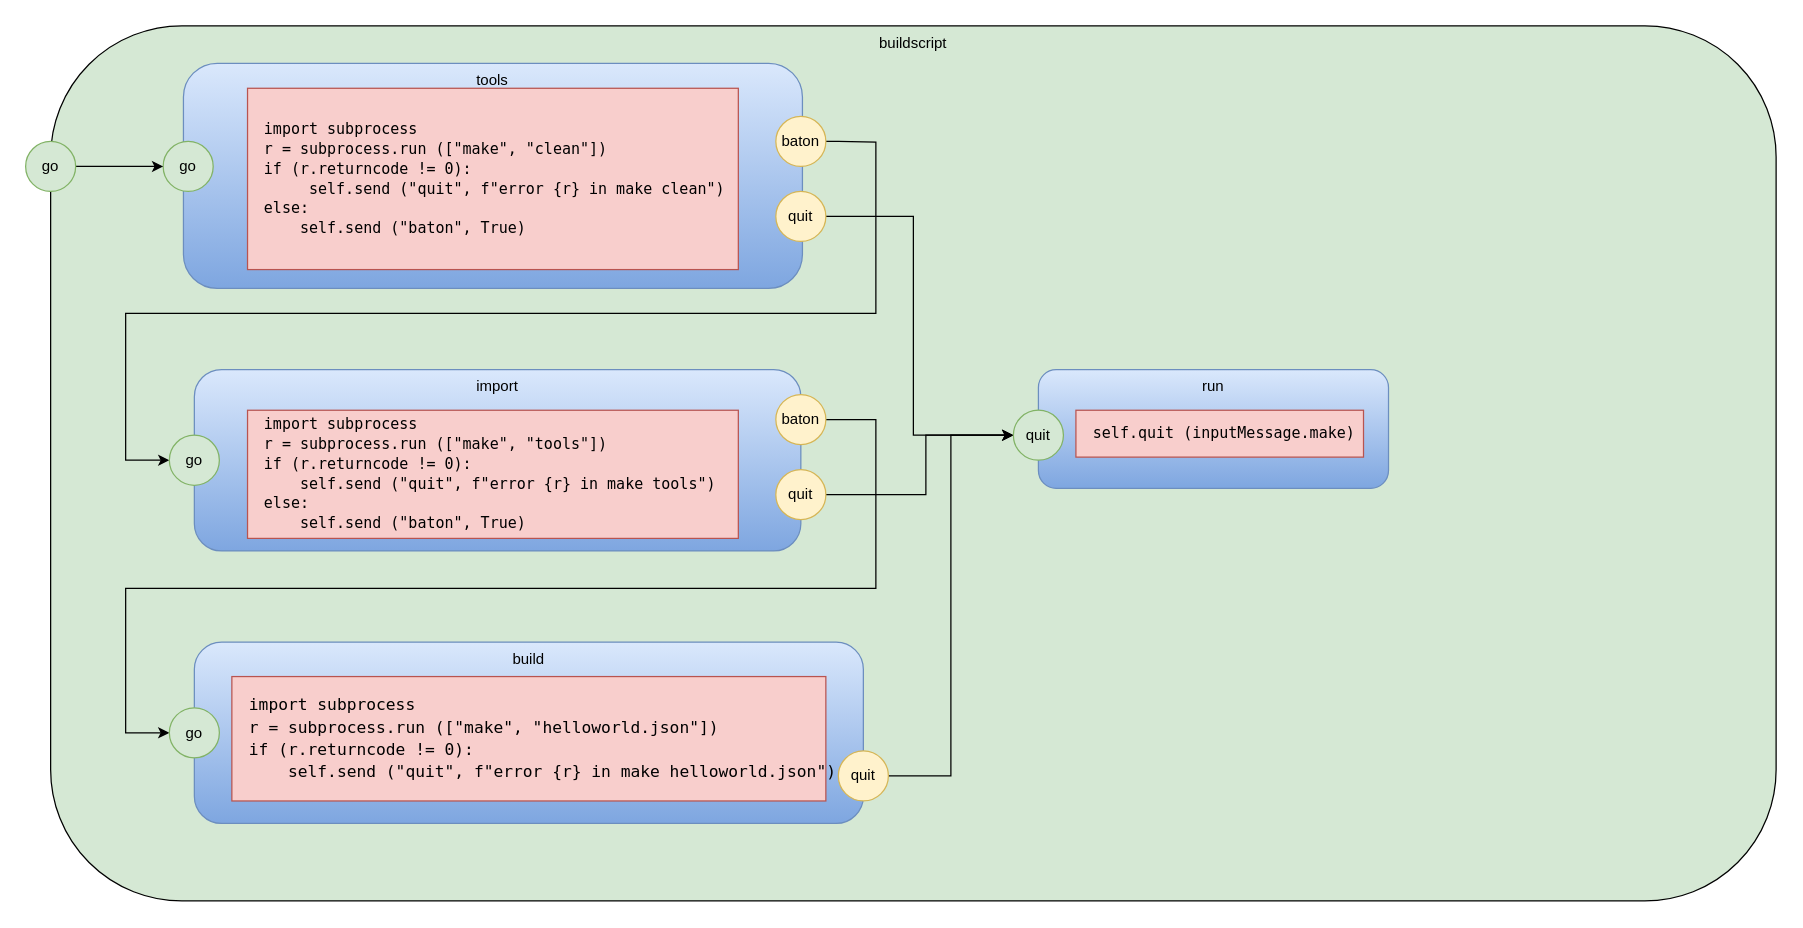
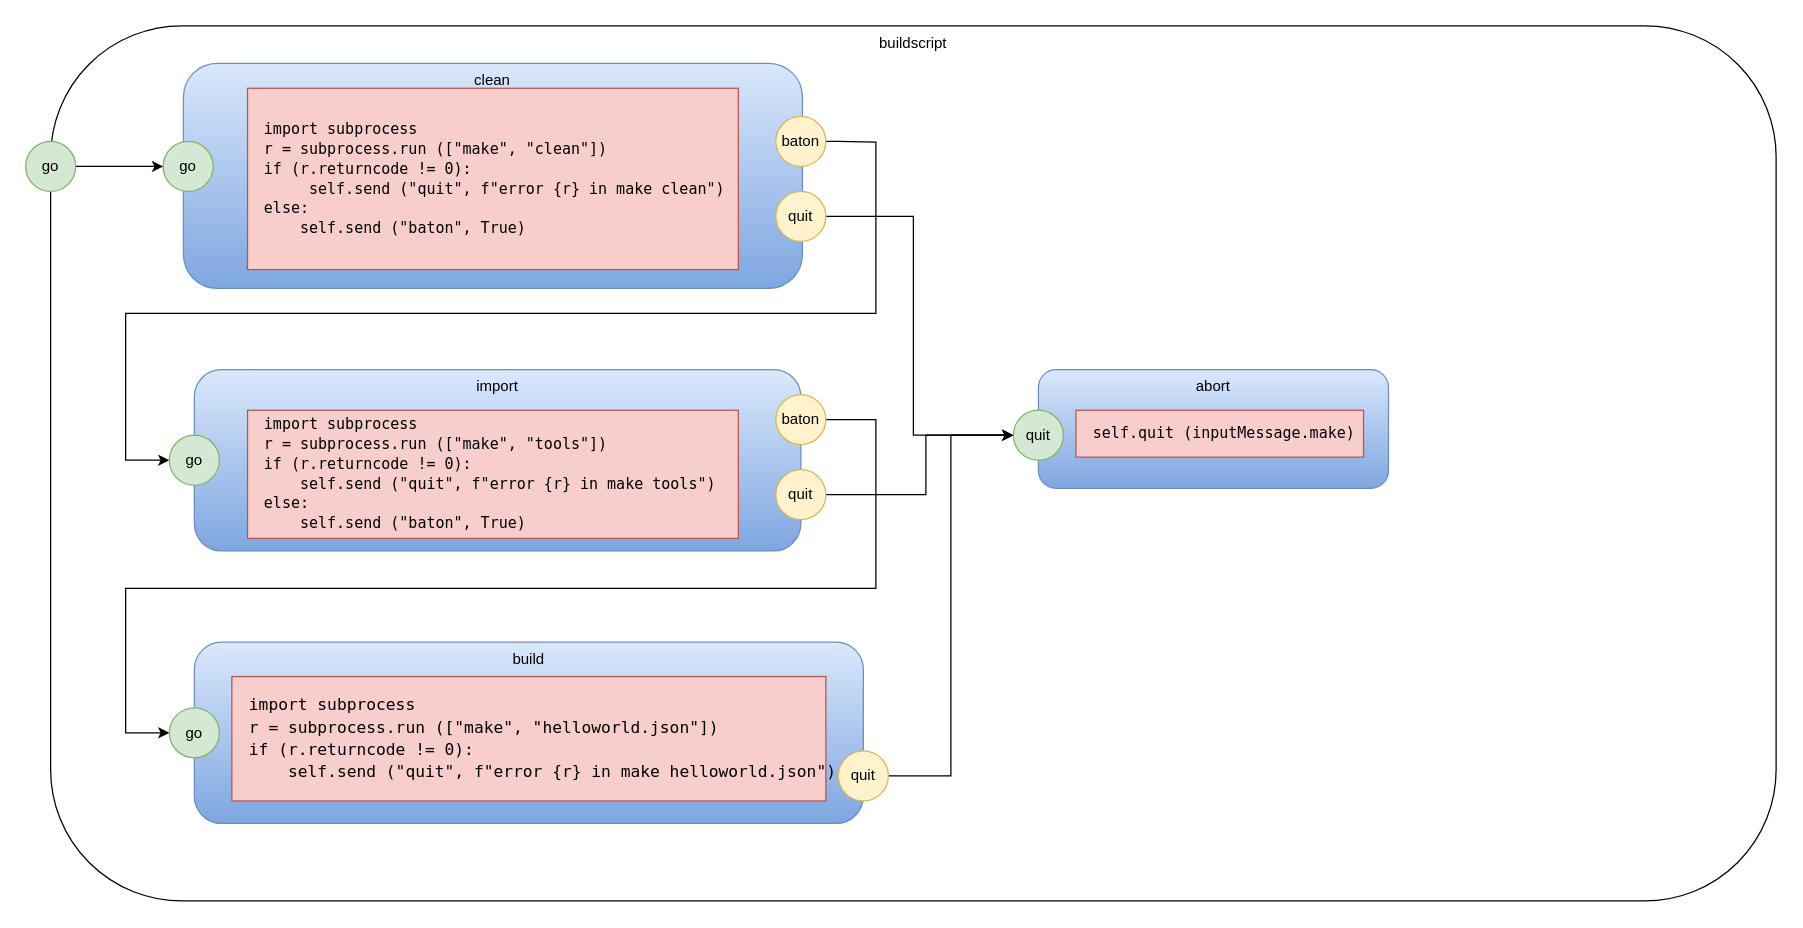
- <mxCell id="5" value="tools" style="rounded=1;whiteSpace=wrap;html=1;gradientColor=#7ea6e0;fillColor=#dae8fc;strokeColor=#6c8ebf;verticalAlign=top;" parent="1" vertex="1"><mxGeometry x="146.21" y="50" width="495.06" height="180" as="geometry" /></mxCell>
+ <mxCell id="5" value="clean" style="rounded=1;whiteSpace=wrap;html=1;gradientColor=#7ea6e0;fillColor=#dae8fc;strokeColor=#6c8ebf;verticalAlign=top;" parent="1" vertex="1"><mxGeometry x="146.21" y="50" width="495.06" height="180" as="geometry" /></mxCell>
- <mxCell id="21" value="run" style="rounded=1;whiteSpace=wrap;html=1;gradientColor=#7ea6e0;fillColor=#dae8fc;strokeColor=#6c8ebf;verticalAlign=top;" parent="1" vertex="1"><mxGeometry x="830" y="295" width="280" height="95" as="geometry" /></mxCell>
+ <mxCell id="21" value="abort" style="rounded=1;whiteSpace=wrap;html=1;gradientColor=#7ea6e0;fillColor=#dae8fc;strokeColor=#6c8ebf;verticalAlign=top;" parent="1" vertex="1"><mxGeometry x="830" y="295" width="280" height="95" as="geometry" /></mxCell>
- <mxCell id="2" value="buildscript" style="rounded=1;whiteSpace=wrap;html=1;verticalAlign=top;fillColor=#d5e8d4;" parent="1" vertex="1"><mxGeometry x="40" y="20" width="1380" height="700" as="geometry" /></mxCell>
+ <mxCell id="2" value="buildscript" style="rounded=1;whiteSpace=wrap;html=1;verticalAlign=top;" parent="1" vertex="1"><mxGeometry x="40" y="20" width="1380" height="700" as="geometry" /></mxCell>
